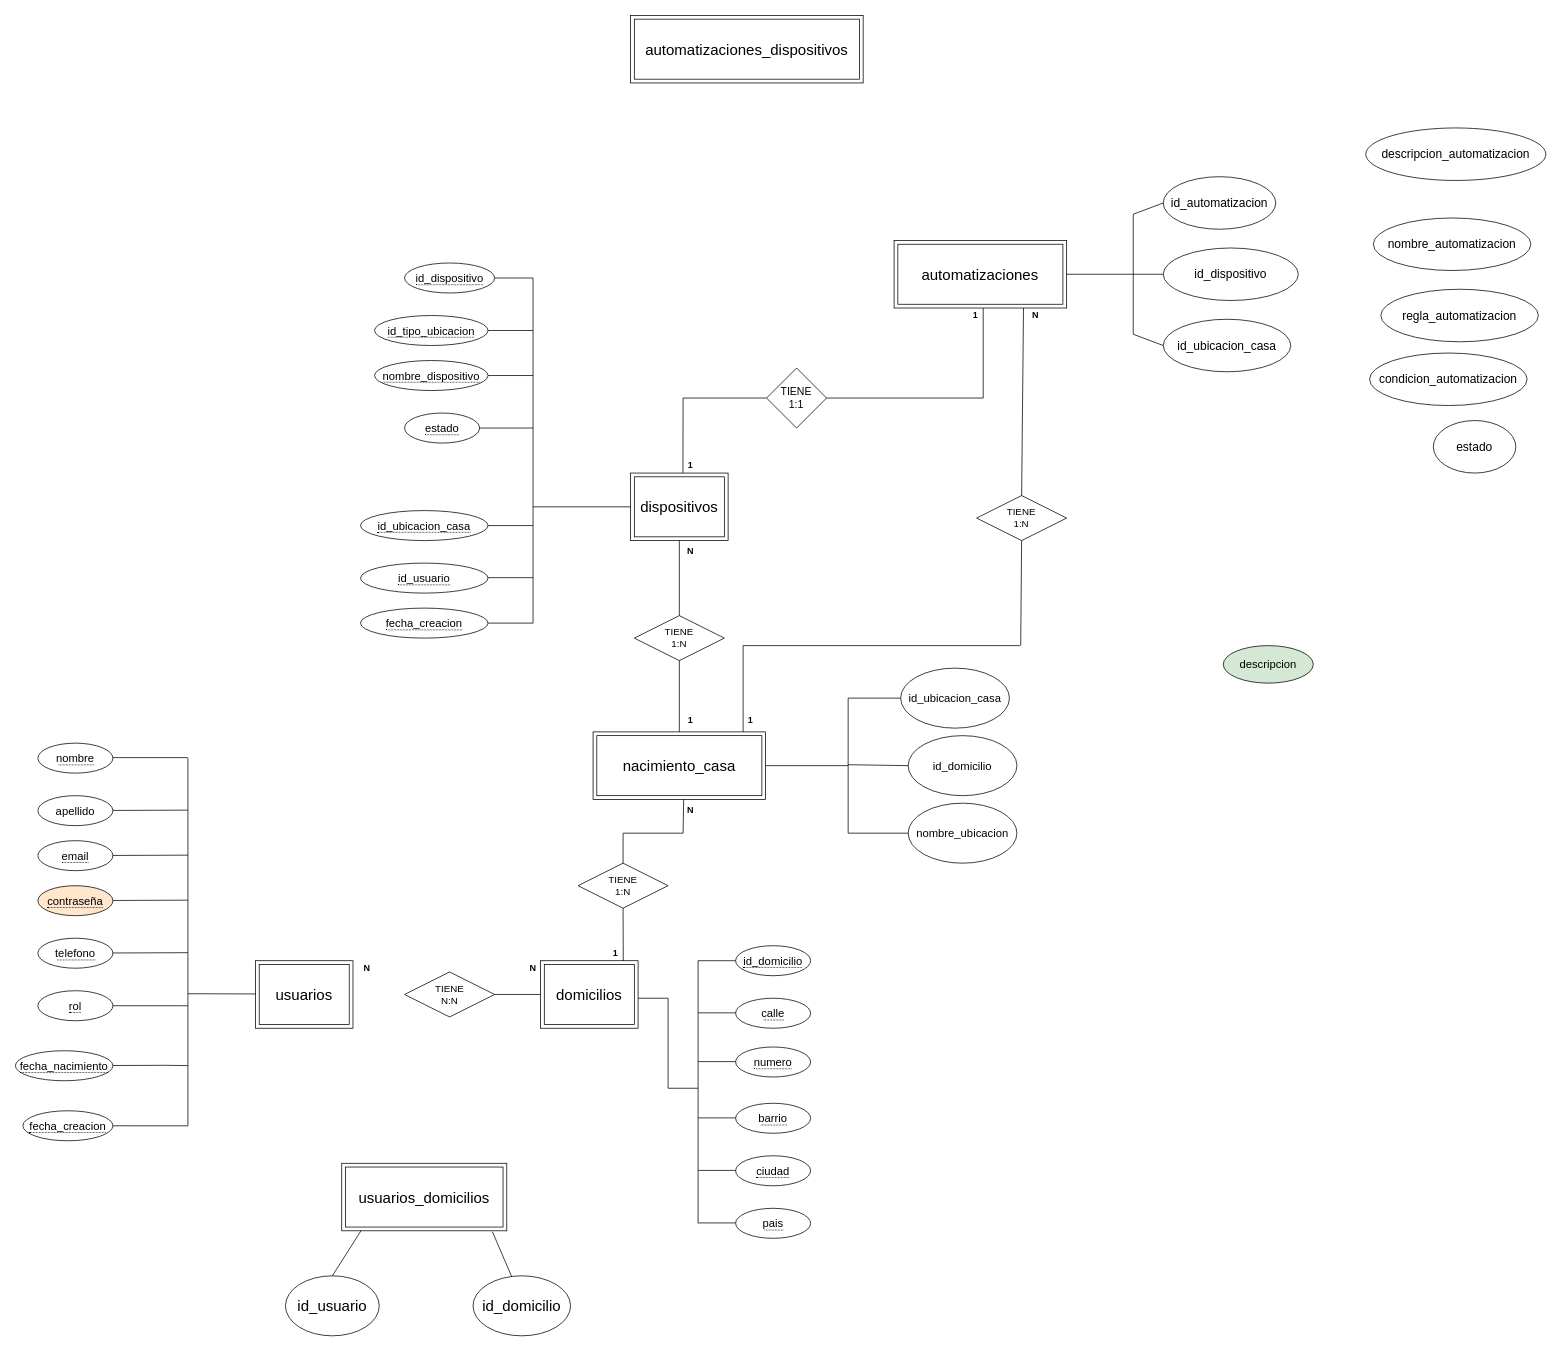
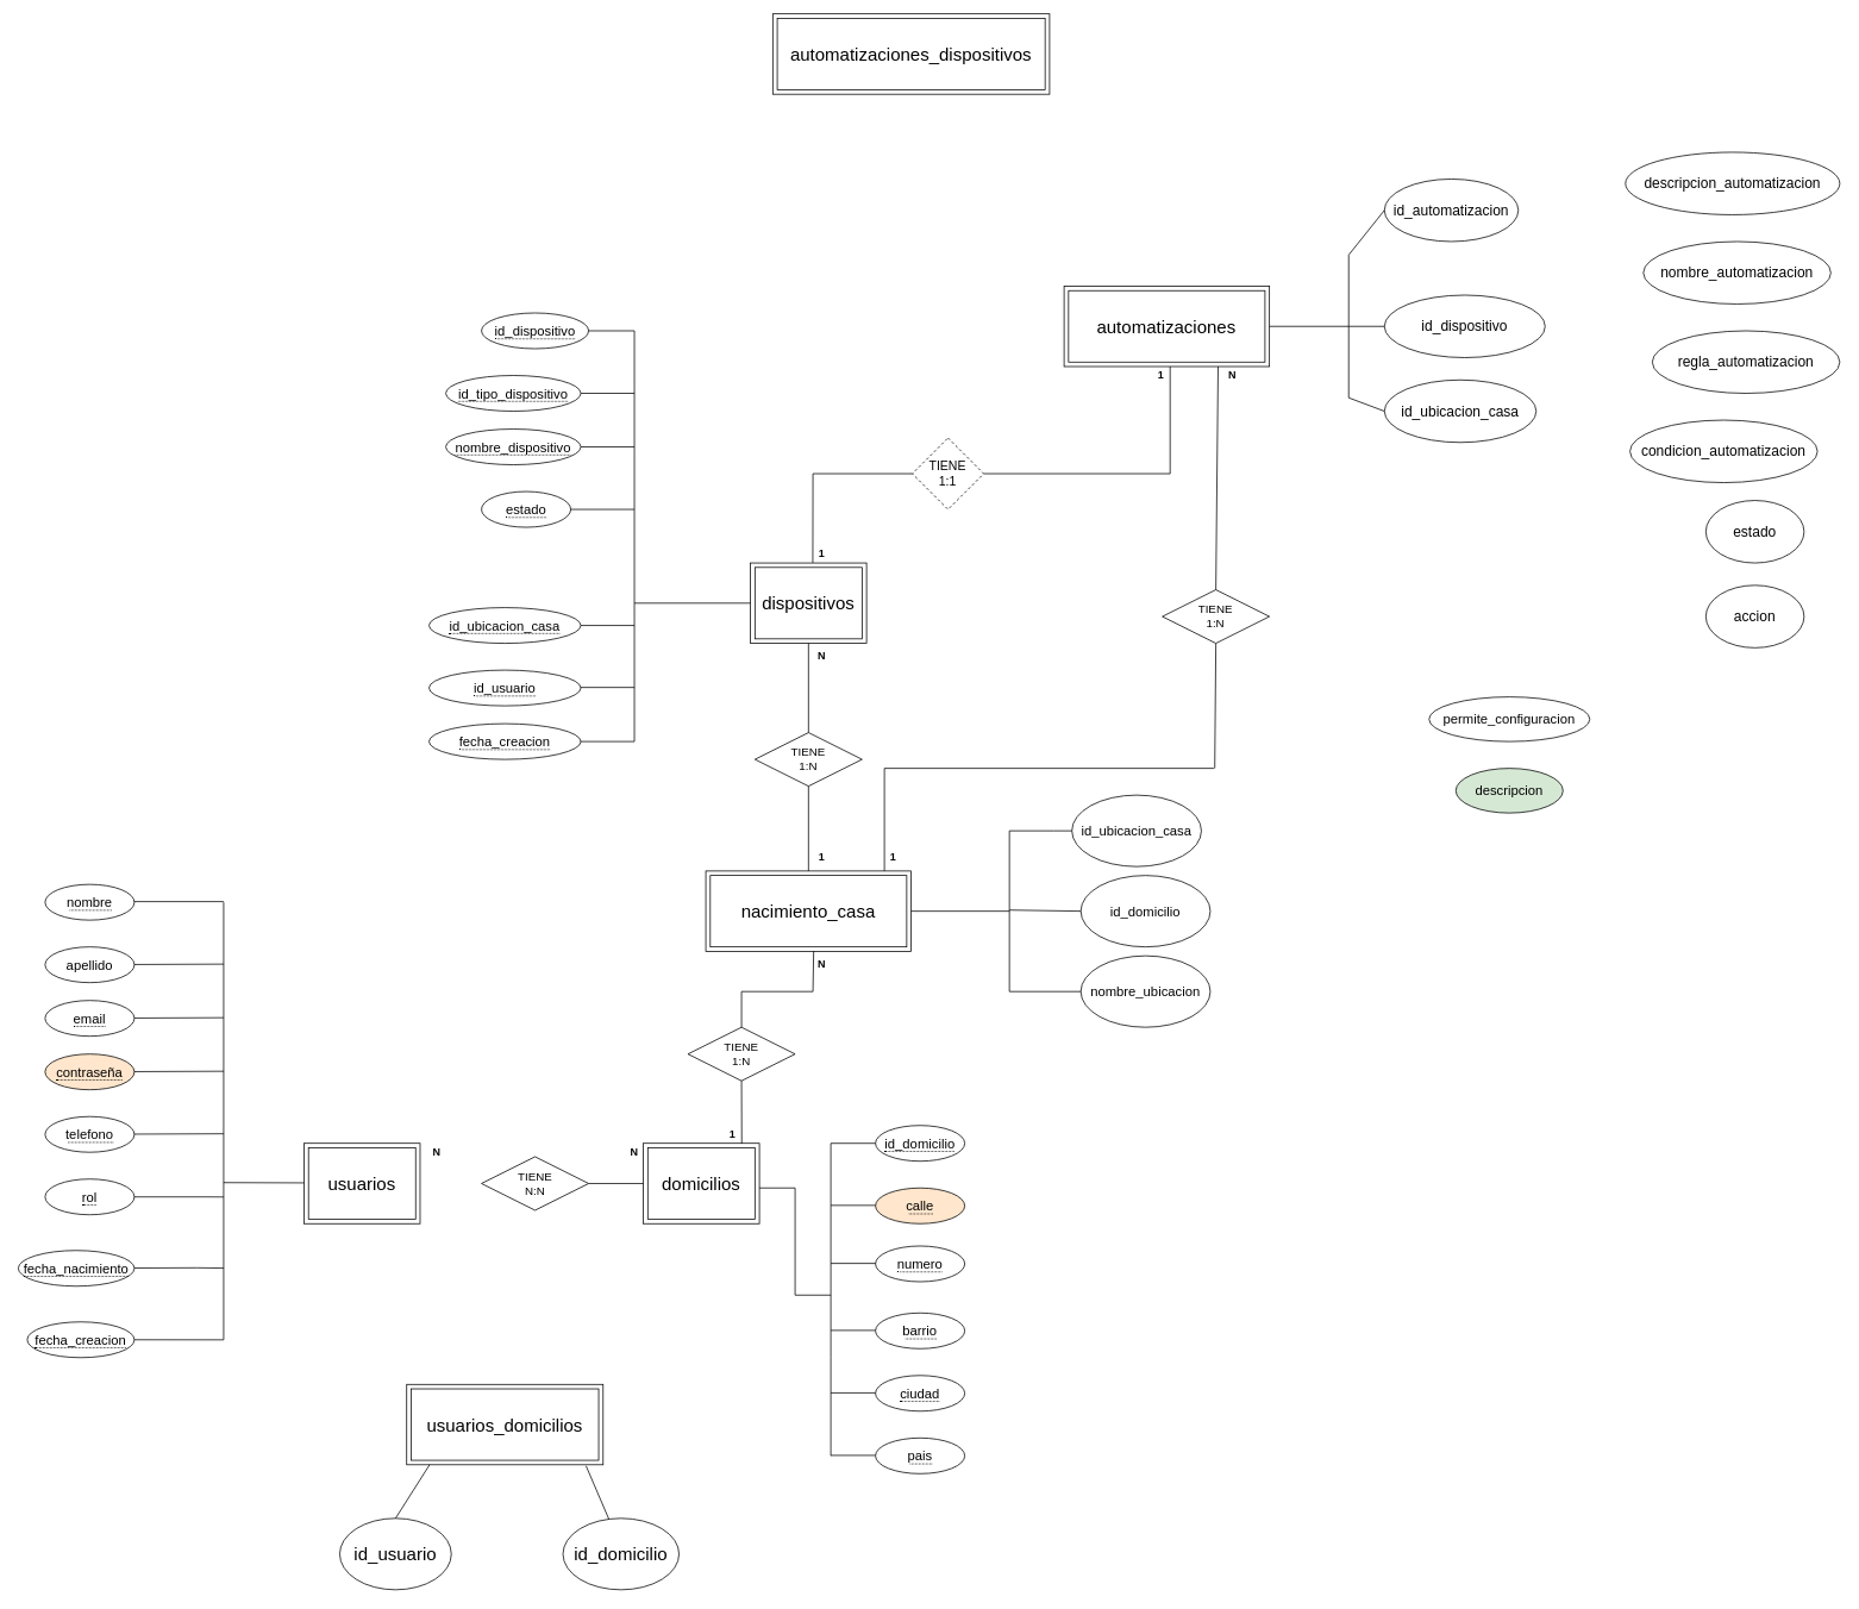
- <mxCell id="117" value="&lt;span style=&quot;font-size: 20px;&quot;&gt;automatizaciones_dispositivos&lt;/span&gt;" style="shape=ext;margin=3;double=1;whiteSpace=wrap;html=1;align=center;" vertex="1" parent="1"><mxGeometry x="840" y="20" width="310" height="90" as="geometry" /></mxCell>
+ <mxCell id="117" value="&lt;span style=&quot;font-size: 20px;&quot;&gt;automatizaciones_dispositivos&lt;/span&gt;" style="shape=ext;margin=3;double=1;whiteSpace=wrap;html=1;align=center;" vertex="1" parent="1"><mxGeometry x="865" y="15" width="310" height="90" as="geometry" /></mxCell>
- <mxCell id="59" value="&lt;font style=&quot;font-size: 16px;&quot;&gt;id_automatizacion&lt;/font&gt;" style="ellipse;whiteSpace=wrap;html=1;" parent="1" vertex="1"><mxGeometry x="1550" y="235" width="150" height="70" as="geometry" /></mxCell>
+ <mxCell id="59" value="&lt;font style=&quot;font-size: 16px;&quot;&gt;id_automatizacion&lt;/font&gt;" style="ellipse;whiteSpace=wrap;html=1;" parent="1" vertex="1"><mxGeometry x="1550" y="200" width="150" height="70" as="geometry" /></mxCell>
- <mxCell id="104" value="&lt;font style=&quot;font-size: 16px;&quot;&gt;nombre_automatizacion&lt;/font&gt;" style="ellipse;whiteSpace=wrap;html=1;" vertex="1" parent="1"><mxGeometry x="1830" y="290" width="210" height="70" as="geometry" /></mxCell>
+ <mxCell id="104" value="&lt;font style=&quot;font-size: 16px;&quot;&gt;nombre_automatizacion&lt;/font&gt;" style="ellipse;whiteSpace=wrap;html=1;" vertex="1" parent="1"><mxGeometry x="1840" y="270" width="210" height="70" as="geometry" /></mxCell>
- <mxCell id="106" value="&lt;font style=&quot;font-size: 16px;&quot;&gt;regla_automatizacion&lt;/font&gt;" style="ellipse;whiteSpace=wrap;html=1;" vertex="1" parent="1"><mxGeometry x="1840" y="385" width="210" height="70" as="geometry" /></mxCell>
+ <mxCell id="106" value="&lt;font style=&quot;font-size: 16px;&quot;&gt;regla_automatizacion&lt;/font&gt;" style="ellipse;whiteSpace=wrap;html=1;" vertex="1" parent="1"><mxGeometry x="1850" y="370" width="210" height="70" as="geometry" /></mxCell>
- <mxCell id="40" value="&lt;span style=&quot;border-bottom: 1px dotted&quot;&gt;&lt;font style=&quot;font-size: 15px;&quot;&gt;id_tipo_ubicacion&lt;/font&gt;&lt;/span&gt;" style="ellipse;whiteSpace=wrap;html=1;align=center;" parent="1" vertex="1"><mxGeometry x="498.75" y="420" width="151.25" height="40" as="geometry" /></mxCell>
+ <mxCell id="40" value="&lt;span style=&quot;border-bottom: 1px dotted&quot;&gt;&lt;font style=&quot;font-size: 15px;&quot;&gt;id_tipo_dispositivo&lt;/font&gt;&lt;/span&gt;" style="ellipse;whiteSpace=wrap;html=1;align=center;" parent="1" vertex="1"><mxGeometry x="498.75" y="420" width="151.25" height="40" as="geometry" /></mxCell>
- <mxCell id="62" value="&lt;font style=&quot;font-size: 14px;&quot;&gt;TIENE&lt;/font&gt;&lt;div&gt;&lt;font style=&quot;font-size: 14px;&quot;&gt;1:1&lt;/font&gt;&lt;/div&gt;" style="rhombus;whiteSpace=wrap;html=1;" parent="1" vertex="1"><mxGeometry x="1021.25" y="490" width="80" height="80" as="geometry" /></mxCell>
+ <mxCell id="62" value="&lt;font style=&quot;font-size: 14px;&quot;&gt;TIENE&lt;/font&gt;&lt;div&gt;&lt;font style=&quot;font-size: 14px;&quot;&gt;1:1&lt;/font&gt;&lt;/div&gt;" style="rhombus;whiteSpace=wrap;html=1;dashed=1;" parent="1" vertex="1"><mxGeometry x="1021.25" y="490" width="80" height="80" as="geometry" /></mxCell>
+ <mxCell id="116" value="&lt;font style=&quot;font-size: 16px;&quot;&gt;accion&lt;/font&gt;" style="ellipse;whiteSpace=wrap;html=1;" vertex="1" parent="1"><mxGeometry x="1910" y="655" width="110" height="70" as="geometry" /></mxCell>
+ <mxCell id="55" value="&lt;font style=&quot;font-size: 15px;&quot;&gt;permite_configuracion&lt;/font&gt;" style="ellipse;whiteSpace=wrap;html=1;" parent="1" vertex="1"><mxGeometry x="1600" y="780" width="180" height="50" as="geometry" /></mxCell>
- <mxCell id="19" value="&lt;span style=&quot;border-bottom: 1px dotted&quot;&gt;&lt;font style=&quot;font-size: 15px;&quot;&gt;calle&lt;/font&gt;&lt;/span&gt;" style="ellipse;whiteSpace=wrap;html=1;align=center;" parent="1" vertex="1"><mxGeometry x="980" y="1330" width="100" height="40" as="geometry" /></mxCell>
+ <mxCell id="19" value="&lt;span style=&quot;border-bottom: 1px dotted&quot;&gt;&lt;font style=&quot;font-size: 15px;&quot;&gt;calle&lt;/font&gt;&lt;/span&gt;" style="ellipse;whiteSpace=wrap;html=1;align=center;fillColor=#ffe6cc;" parent="1" vertex="1"><mxGeometry x="980" y="1330" width="100" height="40" as="geometry" /></mxCell>
